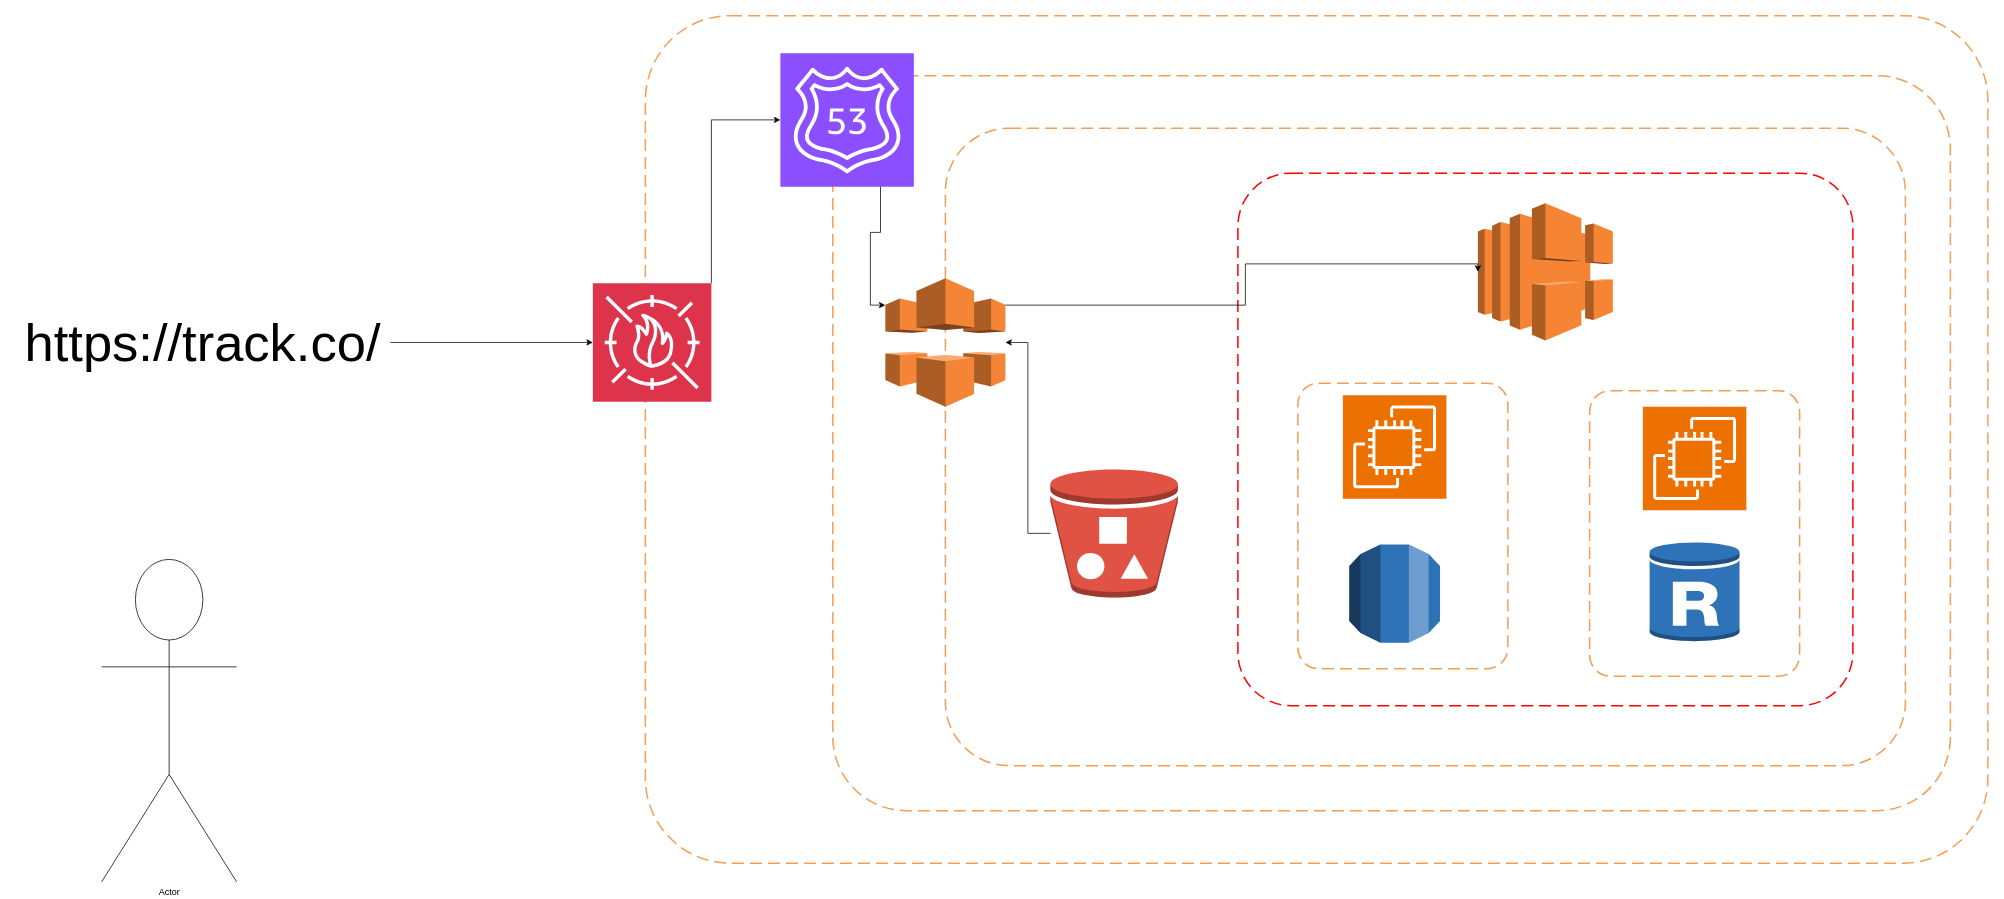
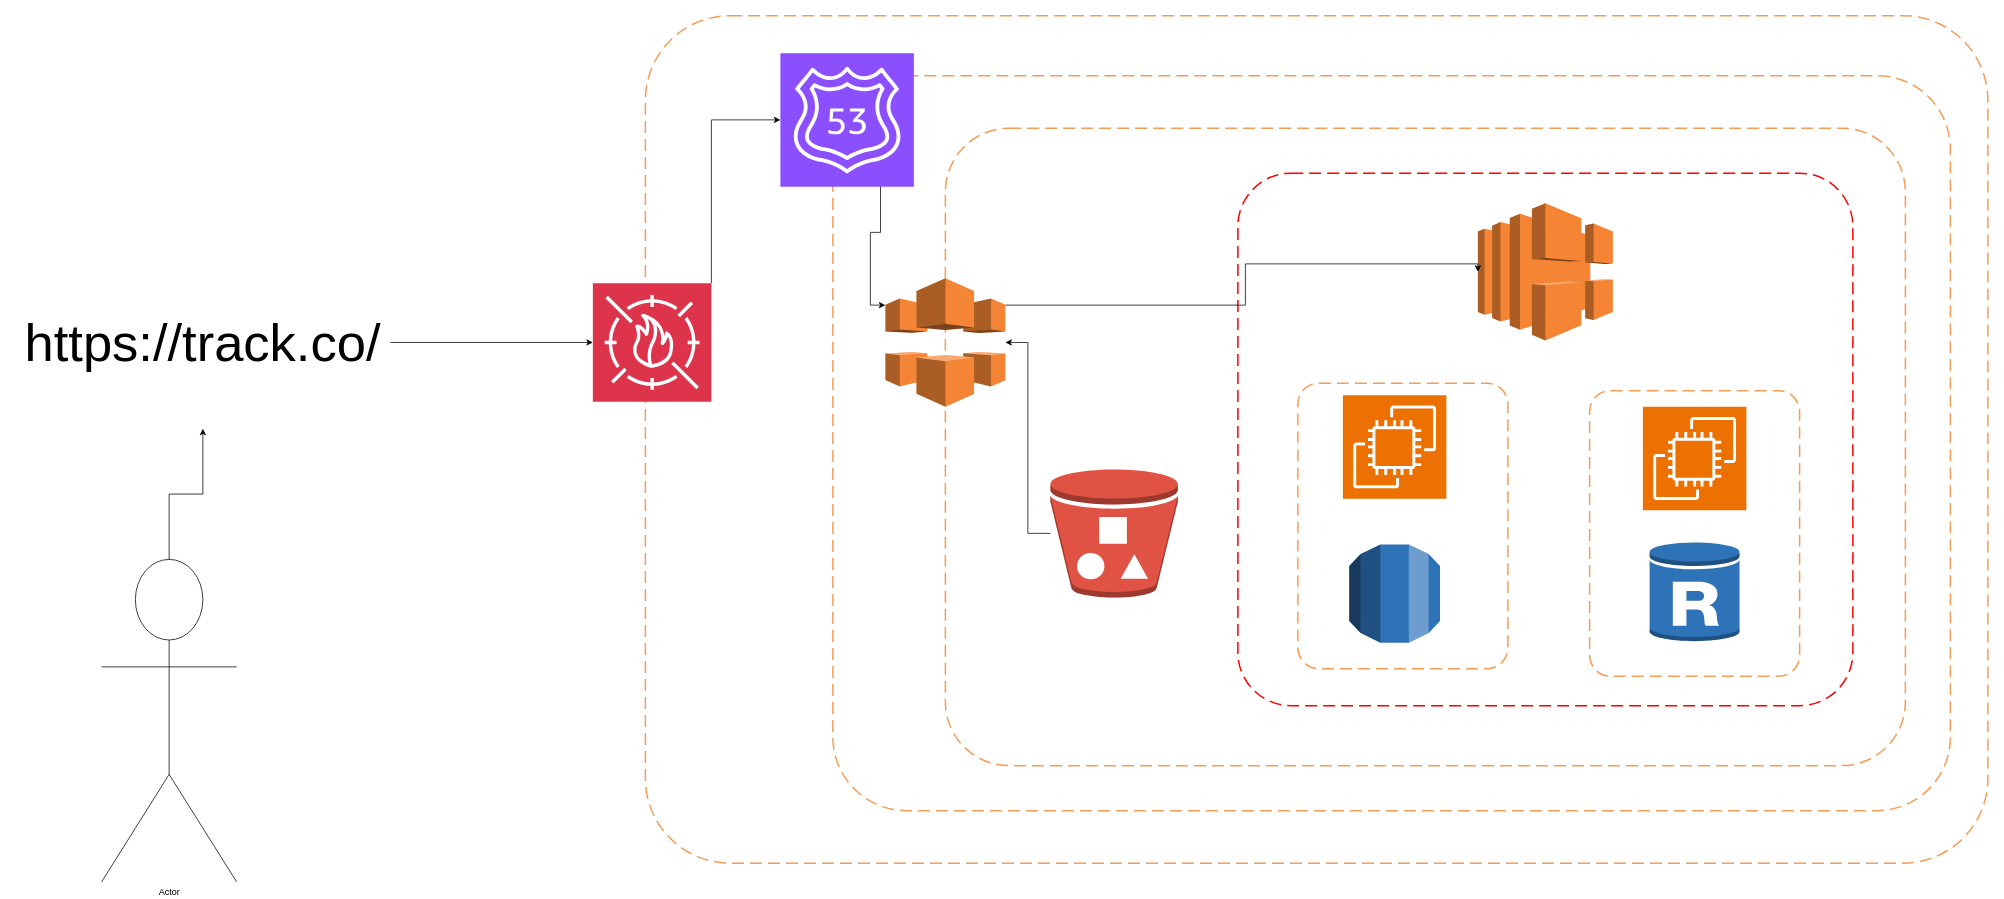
+ <mxCell id="16" style="edgeStyle=orthogonalEdgeStyle;rounded=0;orthogonalLoop=1;jettySize=auto;html=1;entryX=0.5;entryY=1;entryDx=0;entryDy=0;" edge="1" parent="1" source="17" target="23"><mxGeometry relative="1" as="geometry" /></mxCell>
